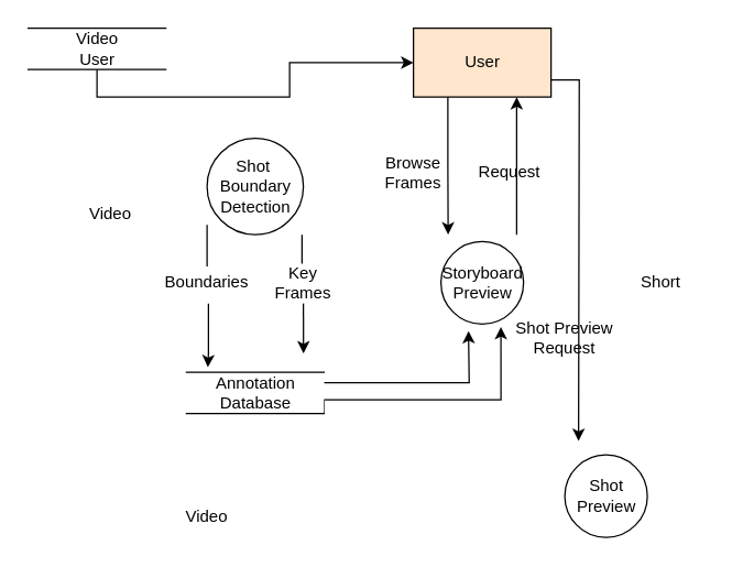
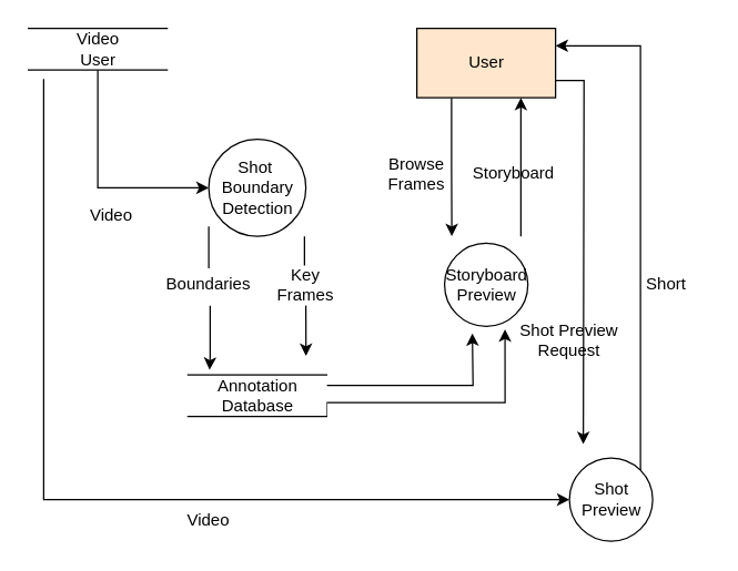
- <mxCell id="2" style="edgeStyle=orthogonalEdgeStyle;rounded=0;orthogonalLoop=1;jettySize=auto;html=1;exitX=0.5;exitY=1;exitDx=0;exitDy=0;" edge="1" parent="1" source="3" target="21"><mxGeometry relative="1" as="geometry" /></mxCell>
+ <mxCell id="2" style="edgeStyle=orthogonalEdgeStyle;rounded=0;orthogonalLoop=1;jettySize=auto;html=1;exitX=0.5;exitY=1;exitDx=0;exitDy=0;entryX=0;entryY=0.5;entryDx=0;entryDy=0;" edge="1" parent="1" source="3" target="4"><mxGeometry relative="1" as="geometry" /></mxCell>
- <mxCell id="25" value="Request" style="text;html=1;strokeColor=none;fillColor=none;align=center;verticalAlign=middle;whiteSpace=wrap;rounded=0;" vertex="1" parent="1"><mxGeometry x="340" y="110" width="60" height="30" as="geometry" /></mxCell>
+ <mxCell id="25" value="Storyboard" style="text;html=1;strokeColor=none;fillColor=none;align=center;verticalAlign=middle;whiteSpace=wrap;rounded=0;" vertex="1" parent="1"><mxGeometry x="340" y="110" width="60" height="30" as="geometry" /></mxCell>
+ <mxCell id="15" style="edgeStyle=orthogonalEdgeStyle;rounded=0;orthogonalLoop=1;jettySize=auto;html=1;exitX=1;exitY=0;exitDx=0;exitDy=0;entryX=1;entryY=0.25;entryDx=0;entryDy=0;" edge="1" parent="1" source="16" target="21"><mxGeometry relative="1" as="geometry"><Array as="points"><mxPoint x="461" y="32" /></Array></mxGeometry></mxCell>
+ <mxCell id="17" value="" style="endArrow=classic;html=1;rounded=0;exitX=0.11;exitY=1.219;exitDx=0;exitDy=0;exitPerimeter=0;entryX=0;entryY=0.5;entryDx=0;entryDy=0;" edge="1" parent="1" source="3" target="16"><mxGeometry width="50" height="50" relative="1" as="geometry"><mxPoint x="160" y="200" as="sourcePoint" /><mxPoint x="210" y="150" as="targetPoint" /><Array as="points"><mxPoint x="31" y="360" /></Array></mxGeometry></mxCell>
